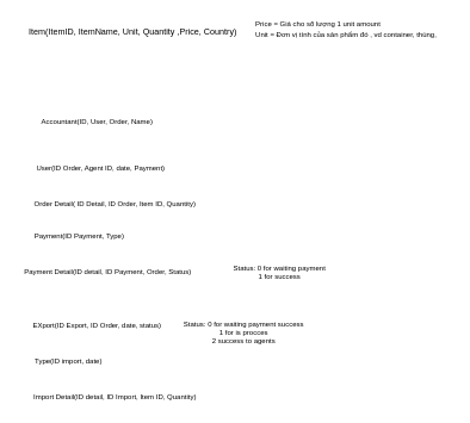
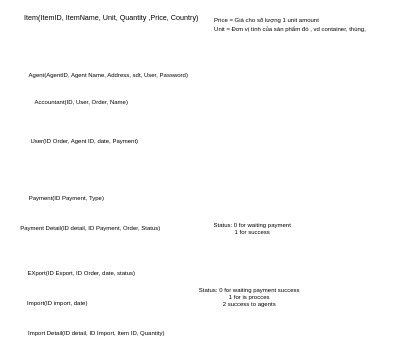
- <mxCell id="2" value="Item(ItemID, ItemName, Unit, Quantity ,Price, Country)" style="text;html=1;align=center;verticalAlign=middle;resizable=0;points=[];autosize=1;strokeColor=none;fillColor=none;" parent="1" vertex="1"><mxGeometry x="30" y="30" width="310" height="30" as="geometry" /></mxCell>
+ <mxCell id="2" value="Item(ItemID, ItemName, Unit, Quantity ,Price, Country)" style="text;html=1;align=center;verticalAlign=middle;resizable=0;points=[];autosize=1;strokeColor=none;fillColor=none;" parent="1" vertex="1"><mxGeometry x="30" y="15" width="310" height="30" as="geometry" /></mxCell>
+ <mxCell id="4" value="Agent(AgentID, Agent Name, Address, sdt, User, Password)" style="text;html=1;align=center;verticalAlign=middle;resizable=0;points=[];autosize=1;strokeColor=none;fillColor=none;fontSize=10;" parent="1" vertex="1"><mxGeometry x="35" y="110" width="290" height="30" as="geometry" /></mxCell>
- <mxCell id="7" value="Order Detail( ID Detail, ID Order, Item ID, Quantity)" style="text;html=1;align=center;verticalAlign=middle;resizable=0;points=[];autosize=1;strokeColor=none;fillColor=none;fontSize=10;" parent="1" vertex="1"><mxGeometry x="35" y="270" width="250" height="30" as="geometry" /></mxCell>
- <mxCell id="11" value="Status: 0 for waiting payment&lt;br&gt;1 for success" style="text;html=1;align=center;verticalAlign=middle;resizable=0;points=[];autosize=1;strokeColor=none;fillColor=none;fontSize=10;" parent="1" vertex="1"><mxGeometry x="315" y="360" width="150" height="40" as="geometry" /></mxCell>
+ <mxCell id="11" value="Status: 0 for waiting payment&lt;br&gt;1 for success" style="text;html=1;align=center;verticalAlign=middle;resizable=0;points=[];autosize=1;strokeColor=none;fillColor=none;fontSize=10;" parent="1" vertex="1"><mxGeometry x="345" y="360" width="150" height="40" as="geometry" /></mxCell>
- <mxCell id="12" value="Status: 0 for waiting payment success&lt;br&gt;1 for is procces&lt;br&gt;2 success to agents" style="text;html=1;align=center;verticalAlign=middle;resizable=0;points=[];autosize=1;strokeColor=none;fillColor=none;fontSize=10;" parent="1" vertex="1"><mxGeometry x="245" y="440" width="190" height="50" as="geometry" /></mxCell>
+ <mxCell id="12" value="Status: 0 for waiting payment success&lt;br&gt;1 for is procces&lt;br&gt;2 success to agents" style="text;html=1;align=center;verticalAlign=middle;resizable=0;points=[];autosize=1;strokeColor=none;fillColor=none;fontSize=10;" parent="1" vertex="1"><mxGeometry x="320" y="470" width="190" height="50" as="geometry" /></mxCell>
- <mxCell id="13" value="Type(ID import, date)" style="text;html=1;align=center;verticalAlign=middle;resizable=0;points=[];autosize=1;strokeColor=none;fillColor=none;fontSize=10;" parent="1" vertex="1"><mxGeometry x="35" y="490" width="120" height="30" as="geometry" /></mxCell>
+ <mxCell id="13" value="Import(ID import, date)" style="text;html=1;align=center;verticalAlign=middle;resizable=0;points=[];autosize=1;strokeColor=none;fillColor=none;fontSize=10;" parent="1" vertex="1"><mxGeometry x="35" y="490" width="120" height="30" as="geometry" /></mxCell>
